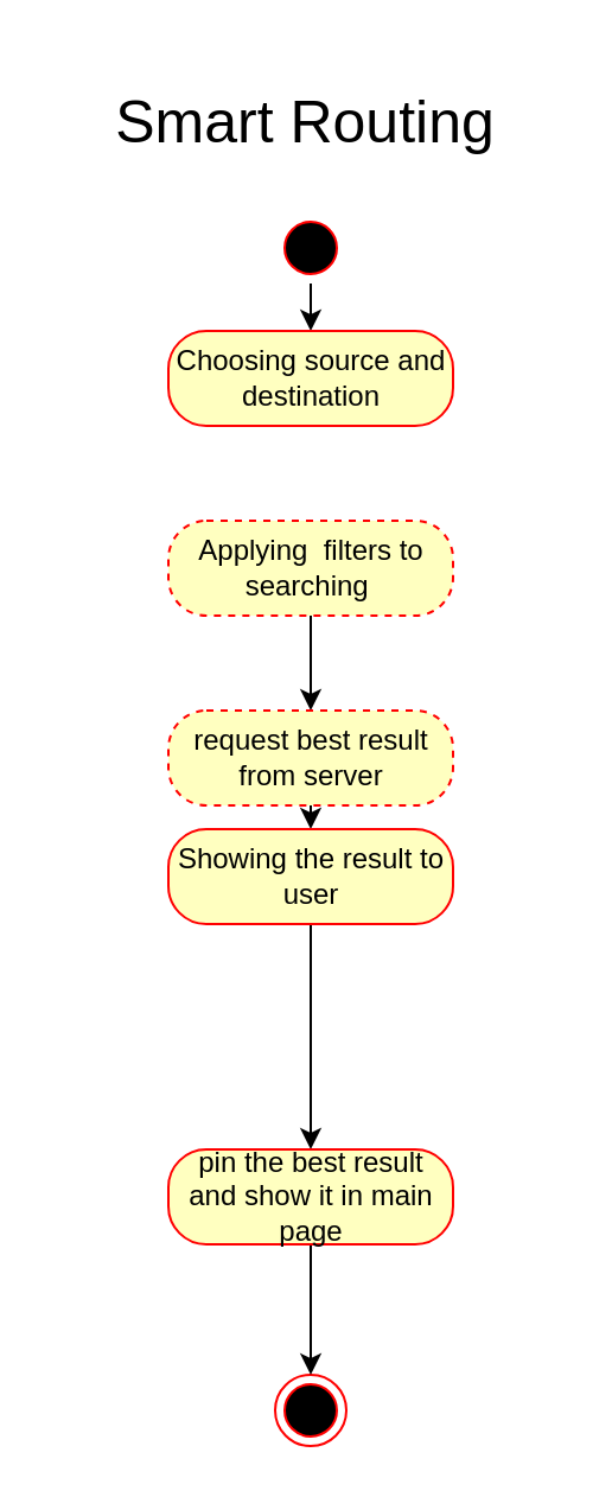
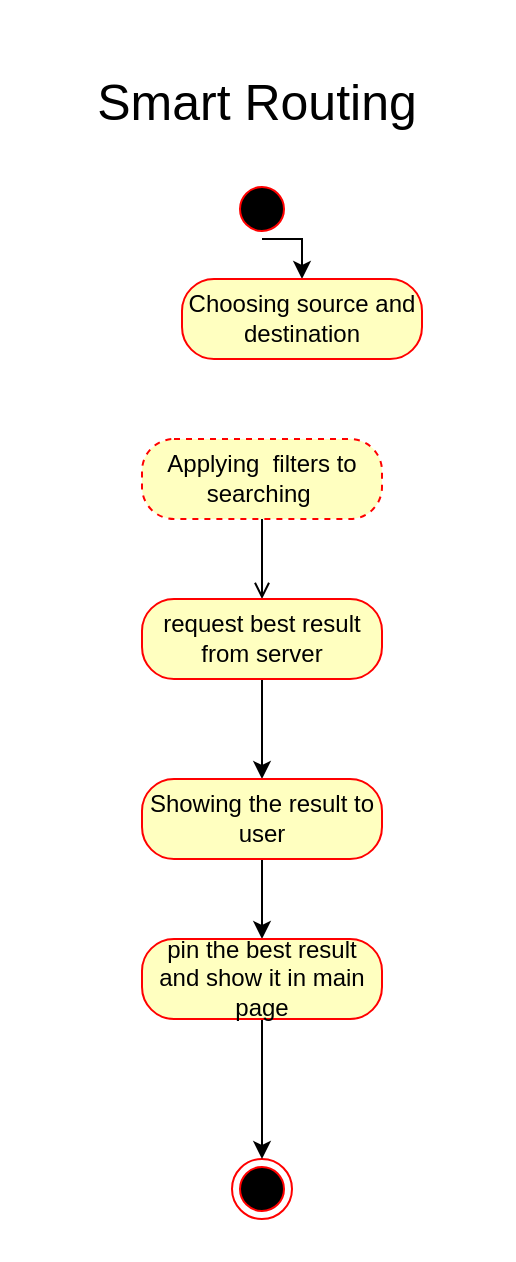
- <mxCell id="6" value="Choosing source and destination" style="rounded=1;whiteSpace=wrap;html=1;arcSize=40;fontColor=#000000;fillColor=#ffffc0;strokeColor=#ff0000;" parent="1" vertex="1"><mxGeometry x="70.5" y="139" width="120" height="40" as="geometry" /></mxCell>
+ <mxCell id="6" value="Choosing source and destination" style="rounded=1;whiteSpace=wrap;html=1;arcSize=40;fontColor=#000000;fillColor=#ffffc0;strokeColor=#ff0000;" parent="1" vertex="1"><mxGeometry x="90.5" y="139" width="120" height="40" as="geometry" /></mxCell>
- <mxCell id="7" style="edgeStyle=orthogonalEdgeStyle;rounded=0;orthogonalLoop=1;jettySize=auto;html=1;exitX=0.5;exitY=1;exitDx=0;exitDy=0;" parent="1" source="8" target="10" edge="1"><mxGeometry relative="1" as="geometry" /></mxCell>
+ <mxCell id="7" style="edgeStyle=orthogonalEdgeStyle;rounded=0;orthogonalLoop=1;jettySize=auto;html=1;exitX=0.5;exitY=1;exitDx=0;exitDy=0;endArrow=open;" parent="1" source="8" target="10" edge="1"><mxGeometry relative="1" as="geometry" /></mxCell>
- <mxCell id="10" value="request best result from server" style="rounded=1;whiteSpace=wrap;html=1;arcSize=40;fontColor=#000000;fillColor=#ffffc0;strokeColor=#ff0000;dashed=1;" parent="1" vertex="1"><mxGeometry x="70.5" y="299" width="120" height="40" as="geometry" /></mxCell>
+ <mxCell id="10" value="request best result from server" style="rounded=1;whiteSpace=wrap;html=1;arcSize=40;fontColor=#000000;fillColor=#ffffc0;strokeColor=#ff0000;" parent="1" vertex="1"><mxGeometry x="70.5" y="299" width="120" height="40" as="geometry" /></mxCell>
- <mxCell id="12" value="Showing the result to user" style="rounded=1;whiteSpace=wrap;html=1;arcSize=40;fontColor=#000000;fillColor=#ffffc0;strokeColor=#ff0000;" parent="1" vertex="1"><mxGeometry x="70.5" y="349" width="120" height="40" as="geometry" /></mxCell>
+ <mxCell id="12" value="Showing the result to user" style="rounded=1;whiteSpace=wrap;html=1;arcSize=40;fontColor=#000000;fillColor=#ffffc0;strokeColor=#ff0000;" parent="1" vertex="1"><mxGeometry x="70.5" y="389" width="120" height="40" as="geometry" /></mxCell>
- <mxCell id="14" value="pin the best result and show it in main page" style="rounded=1;whiteSpace=wrap;html=1;arcSize=40;fontColor=#000000;fillColor=#ffffc0;strokeColor=#ff0000;" parent="1" vertex="1"><mxGeometry x="70.5" y="484" width="120" height="40" as="geometry" /></mxCell>
+ <mxCell id="14" value="pin the best result and show it in main page" style="rounded=1;whiteSpace=wrap;html=1;arcSize=40;fontColor=#000000;fillColor=#ffffc0;strokeColor=#ff0000;" parent="1" vertex="1"><mxGeometry x="70.5" y="469" width="120" height="40" as="geometry" /></mxCell>
